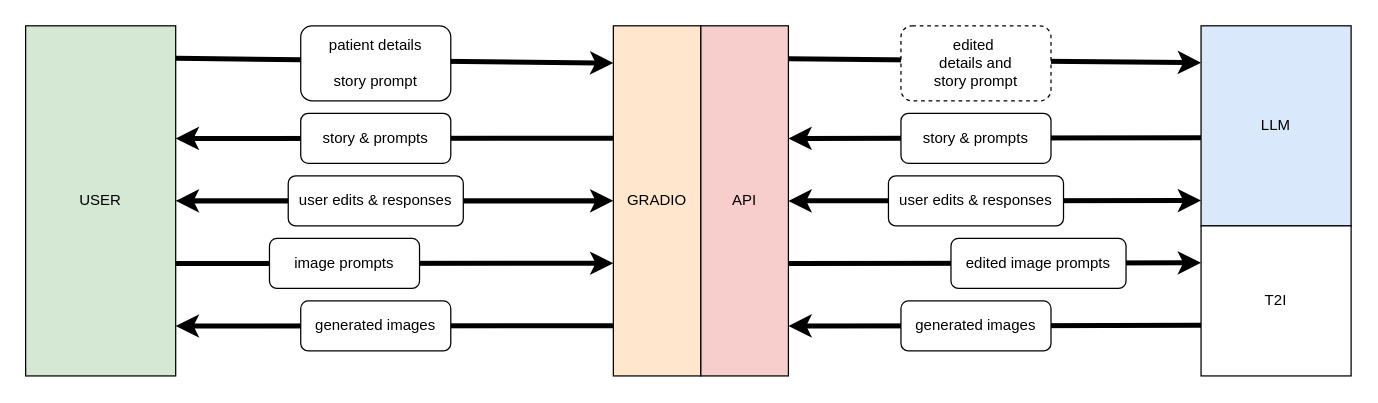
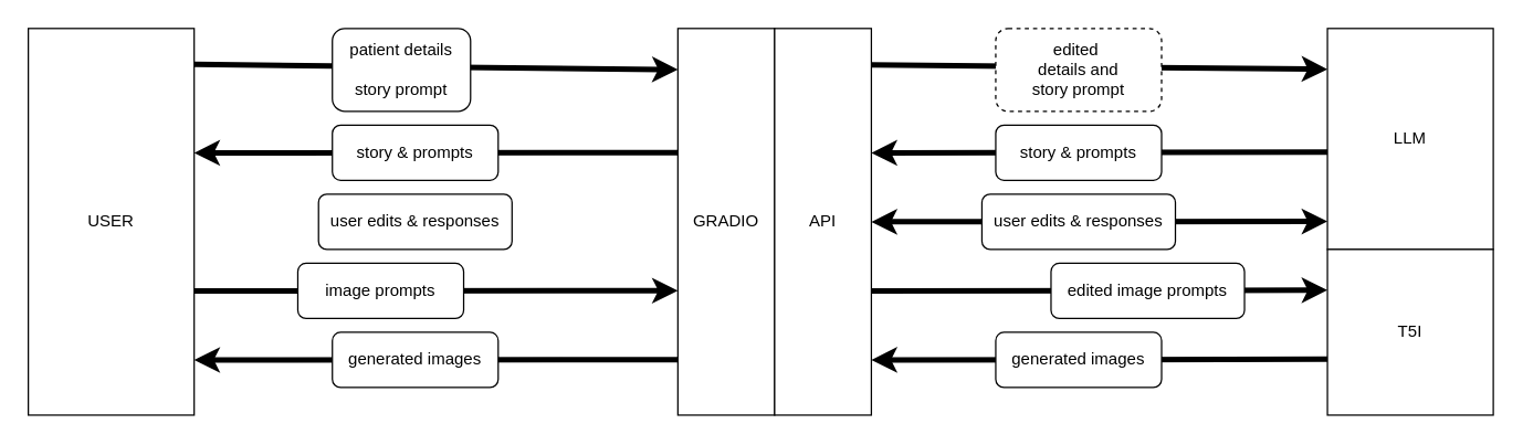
- <mxCell id="17" value="patient detail&lt;span style=&quot;background-color: initial;&quot;&gt;s&lt;/span&gt;&lt;div&gt;&lt;br&gt;&lt;div&gt;&lt;div&gt;story prompt&lt;/div&gt;&lt;/div&gt;&lt;/div&gt;" style="rounded=1;whiteSpace=wrap;html=1;" vertex="1" parent="1"><mxGeometry x="240" y="20" width="120" height="60" as="geometry" /></mxCell>
+ <mxCell id="17" value="patient detail&lt;span style=&quot;background-color: initial;&quot;&gt;s&lt;/span&gt;&lt;div&gt;&lt;br&gt;&lt;div&gt;&lt;div&gt;story prompt&lt;/div&gt;&lt;/div&gt;&lt;/div&gt;" style="rounded=1;whiteSpace=wrap;html=1;" vertex="1" parent="1"><mxGeometry x="240" y="20" width="100" height="60" as="geometry" /></mxCell>
- <mxCell id="15" value="LLM" style="rounded=0;whiteSpace=wrap;html=1;fillColor=#dae8fc;" vertex="1" parent="1"><mxGeometry x="960" y="20" width="120" height="160" as="geometry" /></mxCell>
+ <mxCell id="15" value="LLM" style="rounded=0;whiteSpace=wrap;html=1;" vertex="1" parent="1"><mxGeometry x="960" y="20" width="120" height="160" as="geometry" /></mxCell>
- <mxCell id="12" value="USER" style="rounded=0;whiteSpace=wrap;html=1;fillColor=#d5e8d4;" vertex="1" parent="1"><mxGeometry x="20" y="20" width="120" height="280" as="geometry" /></mxCell>
+ <mxCell id="12" value="USER" style="rounded=0;whiteSpace=wrap;html=1;" vertex="1" parent="1"><mxGeometry x="20" y="20" width="120" height="280" as="geometry" /></mxCell>
- <mxCell id="10" value="" style="endArrow=classic;startArrow=classic;html=1;rounded=0;exitX=1;exitY=0.5;exitDx=0;exitDy=0;entryX=0;entryY=0.5;entryDx=0;entryDy=0;strokeWidth=4;" edge="1" parent="1" source="12" target="13"><mxGeometry width="50" height="50" relative="1" as="geometry"><mxPoint x="520" y="280" as="sourcePoint" /><mxPoint x="570" y="230" as="targetPoint" /></mxGeometry></mxCell>
- <mxCell id="13" value="GRADIO" style="rounded=0;whiteSpace=wrap;html=1;fillColor=#ffe6cc;" vertex="1" parent="1"><mxGeometry x="490" y="20" width="70" height="280" as="geometry" /></mxCell>
+ <mxCell id="13" value="GRADIO" style="rounded=0;whiteSpace=wrap;html=1;" vertex="1" parent="1"><mxGeometry x="490" y="20" width="70" height="280" as="geometry" /></mxCell>
- <mxCell id="14" value="API" style="rounded=0;whiteSpace=wrap;html=1;fillColor=#f8cecc;" vertex="1" parent="1"><mxGeometry x="560" y="20" width="70" height="280" as="geometry" /></mxCell>
+ <mxCell id="14" value="API" style="rounded=0;whiteSpace=wrap;html=1;" vertex="1" parent="1"><mxGeometry x="560" y="20" width="70" height="280" as="geometry" /></mxCell>
- <mxCell id="16" value="T2I" style="rounded=0;whiteSpace=wrap;html=1;" vertex="1" parent="1"><mxGeometry x="960" y="180" width="120" height="120" as="geometry" /></mxCell>
+ <mxCell id="16" value="T5I" style="rounded=0;whiteSpace=wrap;html=1;" vertex="1" parent="1"><mxGeometry x="960" y="180" width="120" height="120" as="geometry" /></mxCell>
